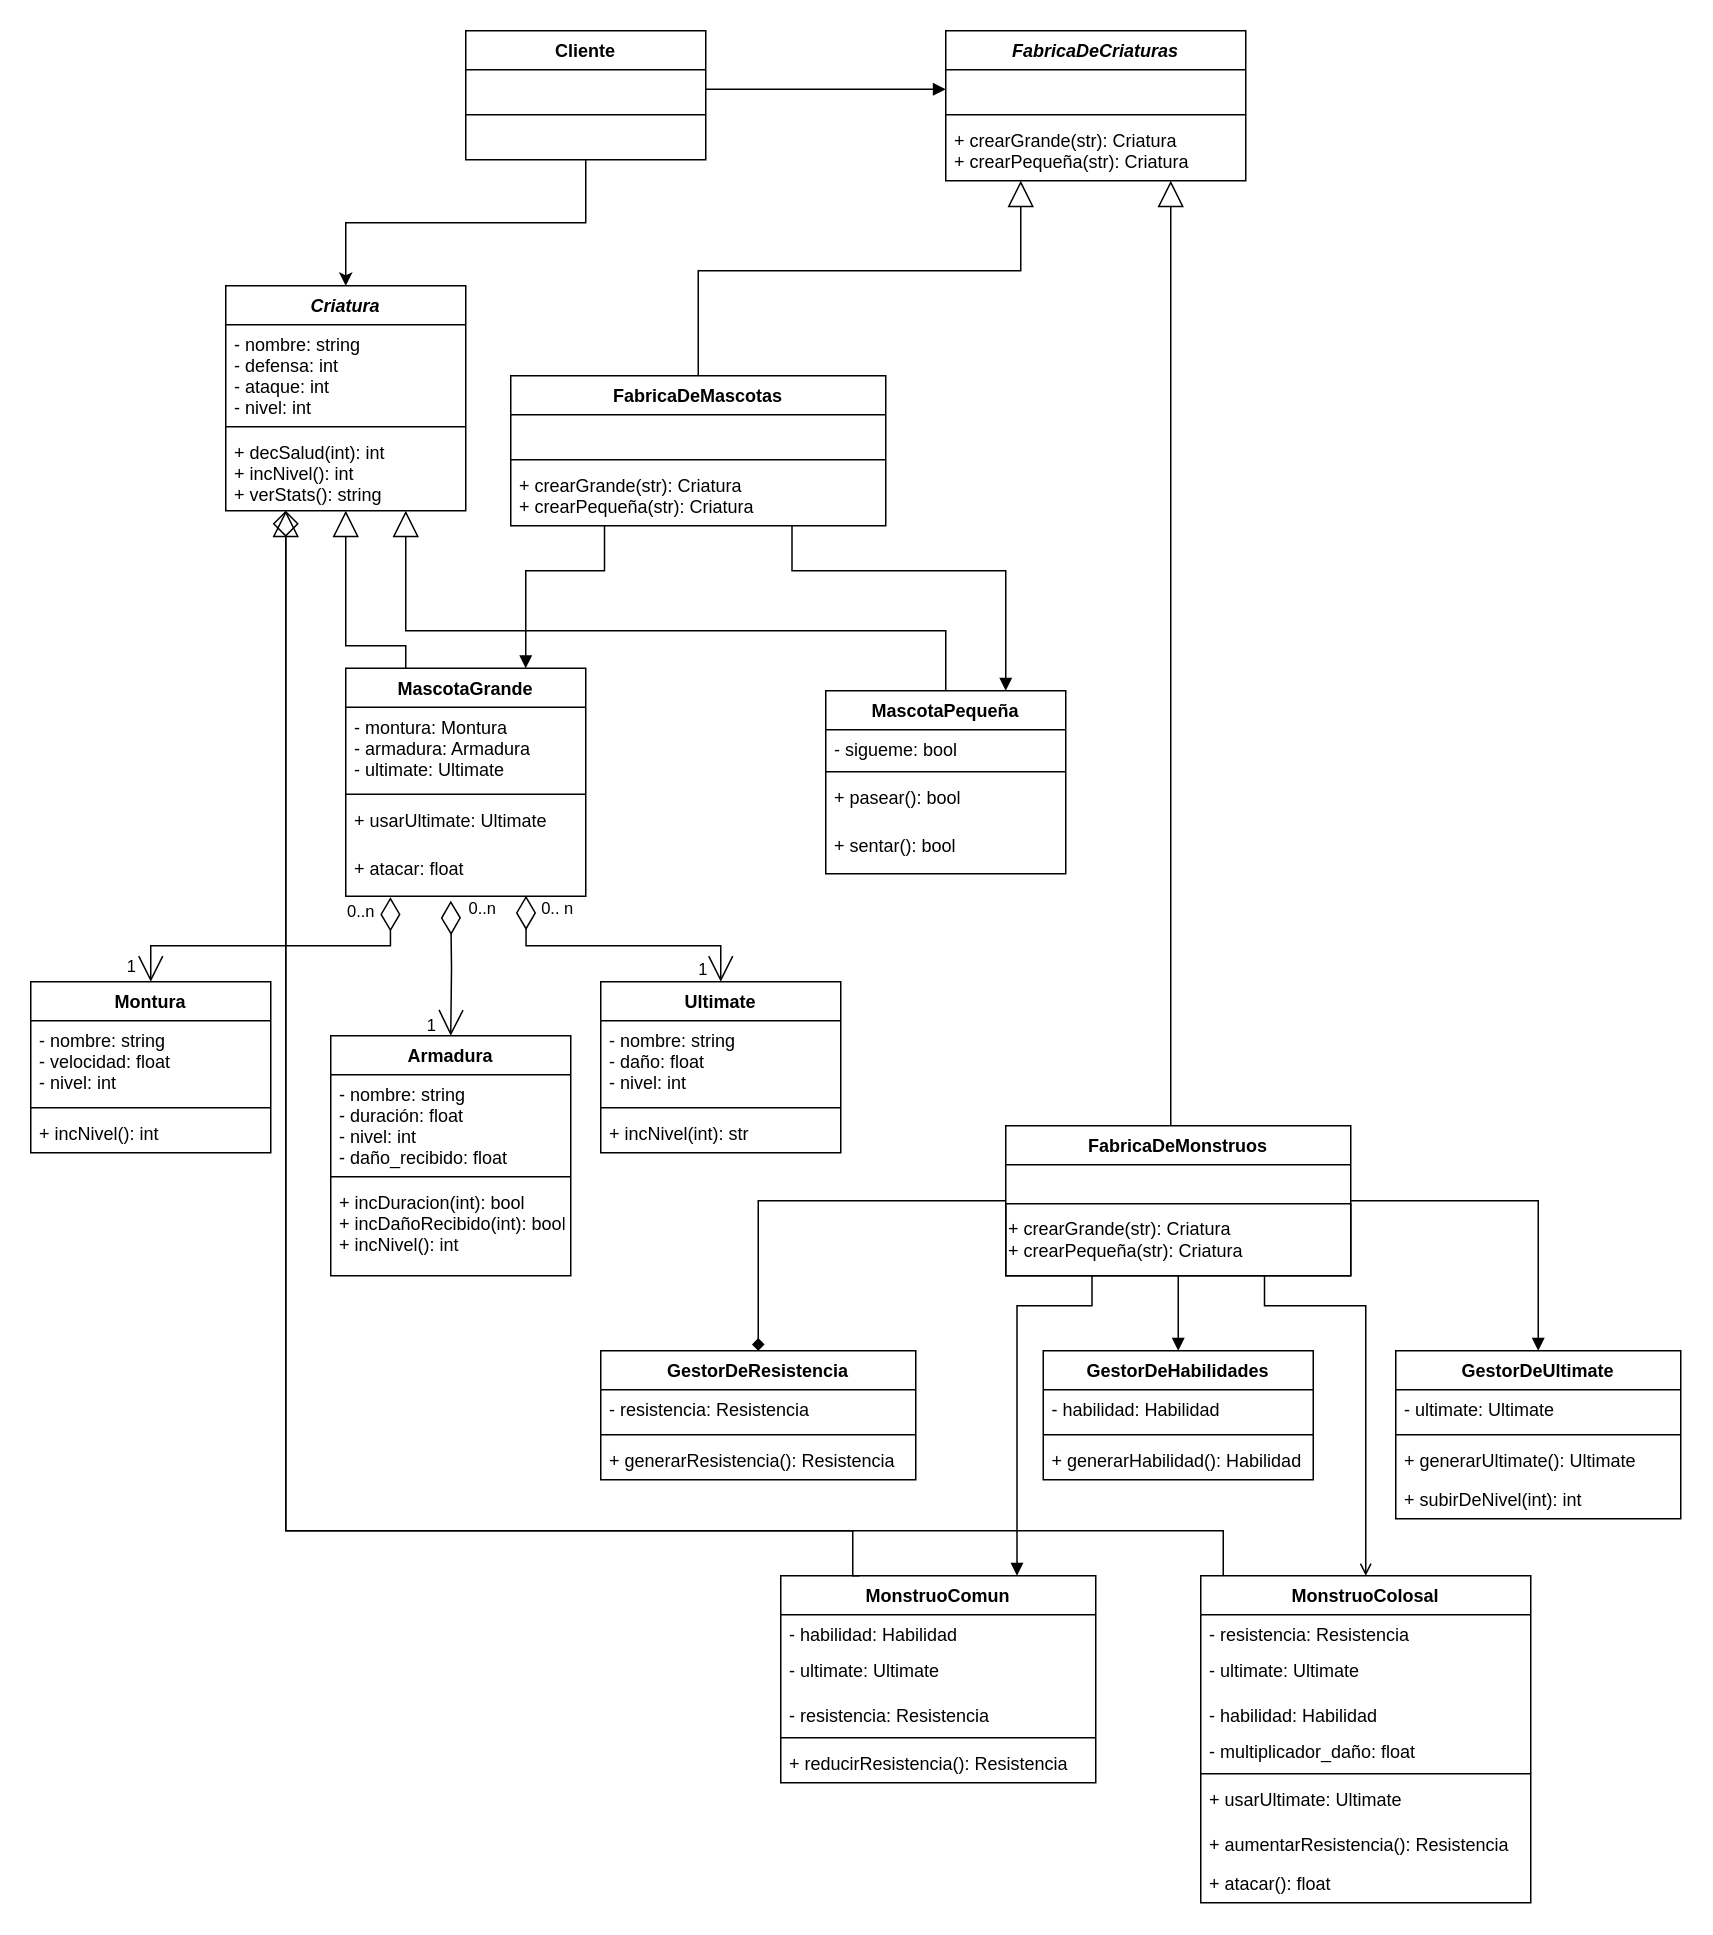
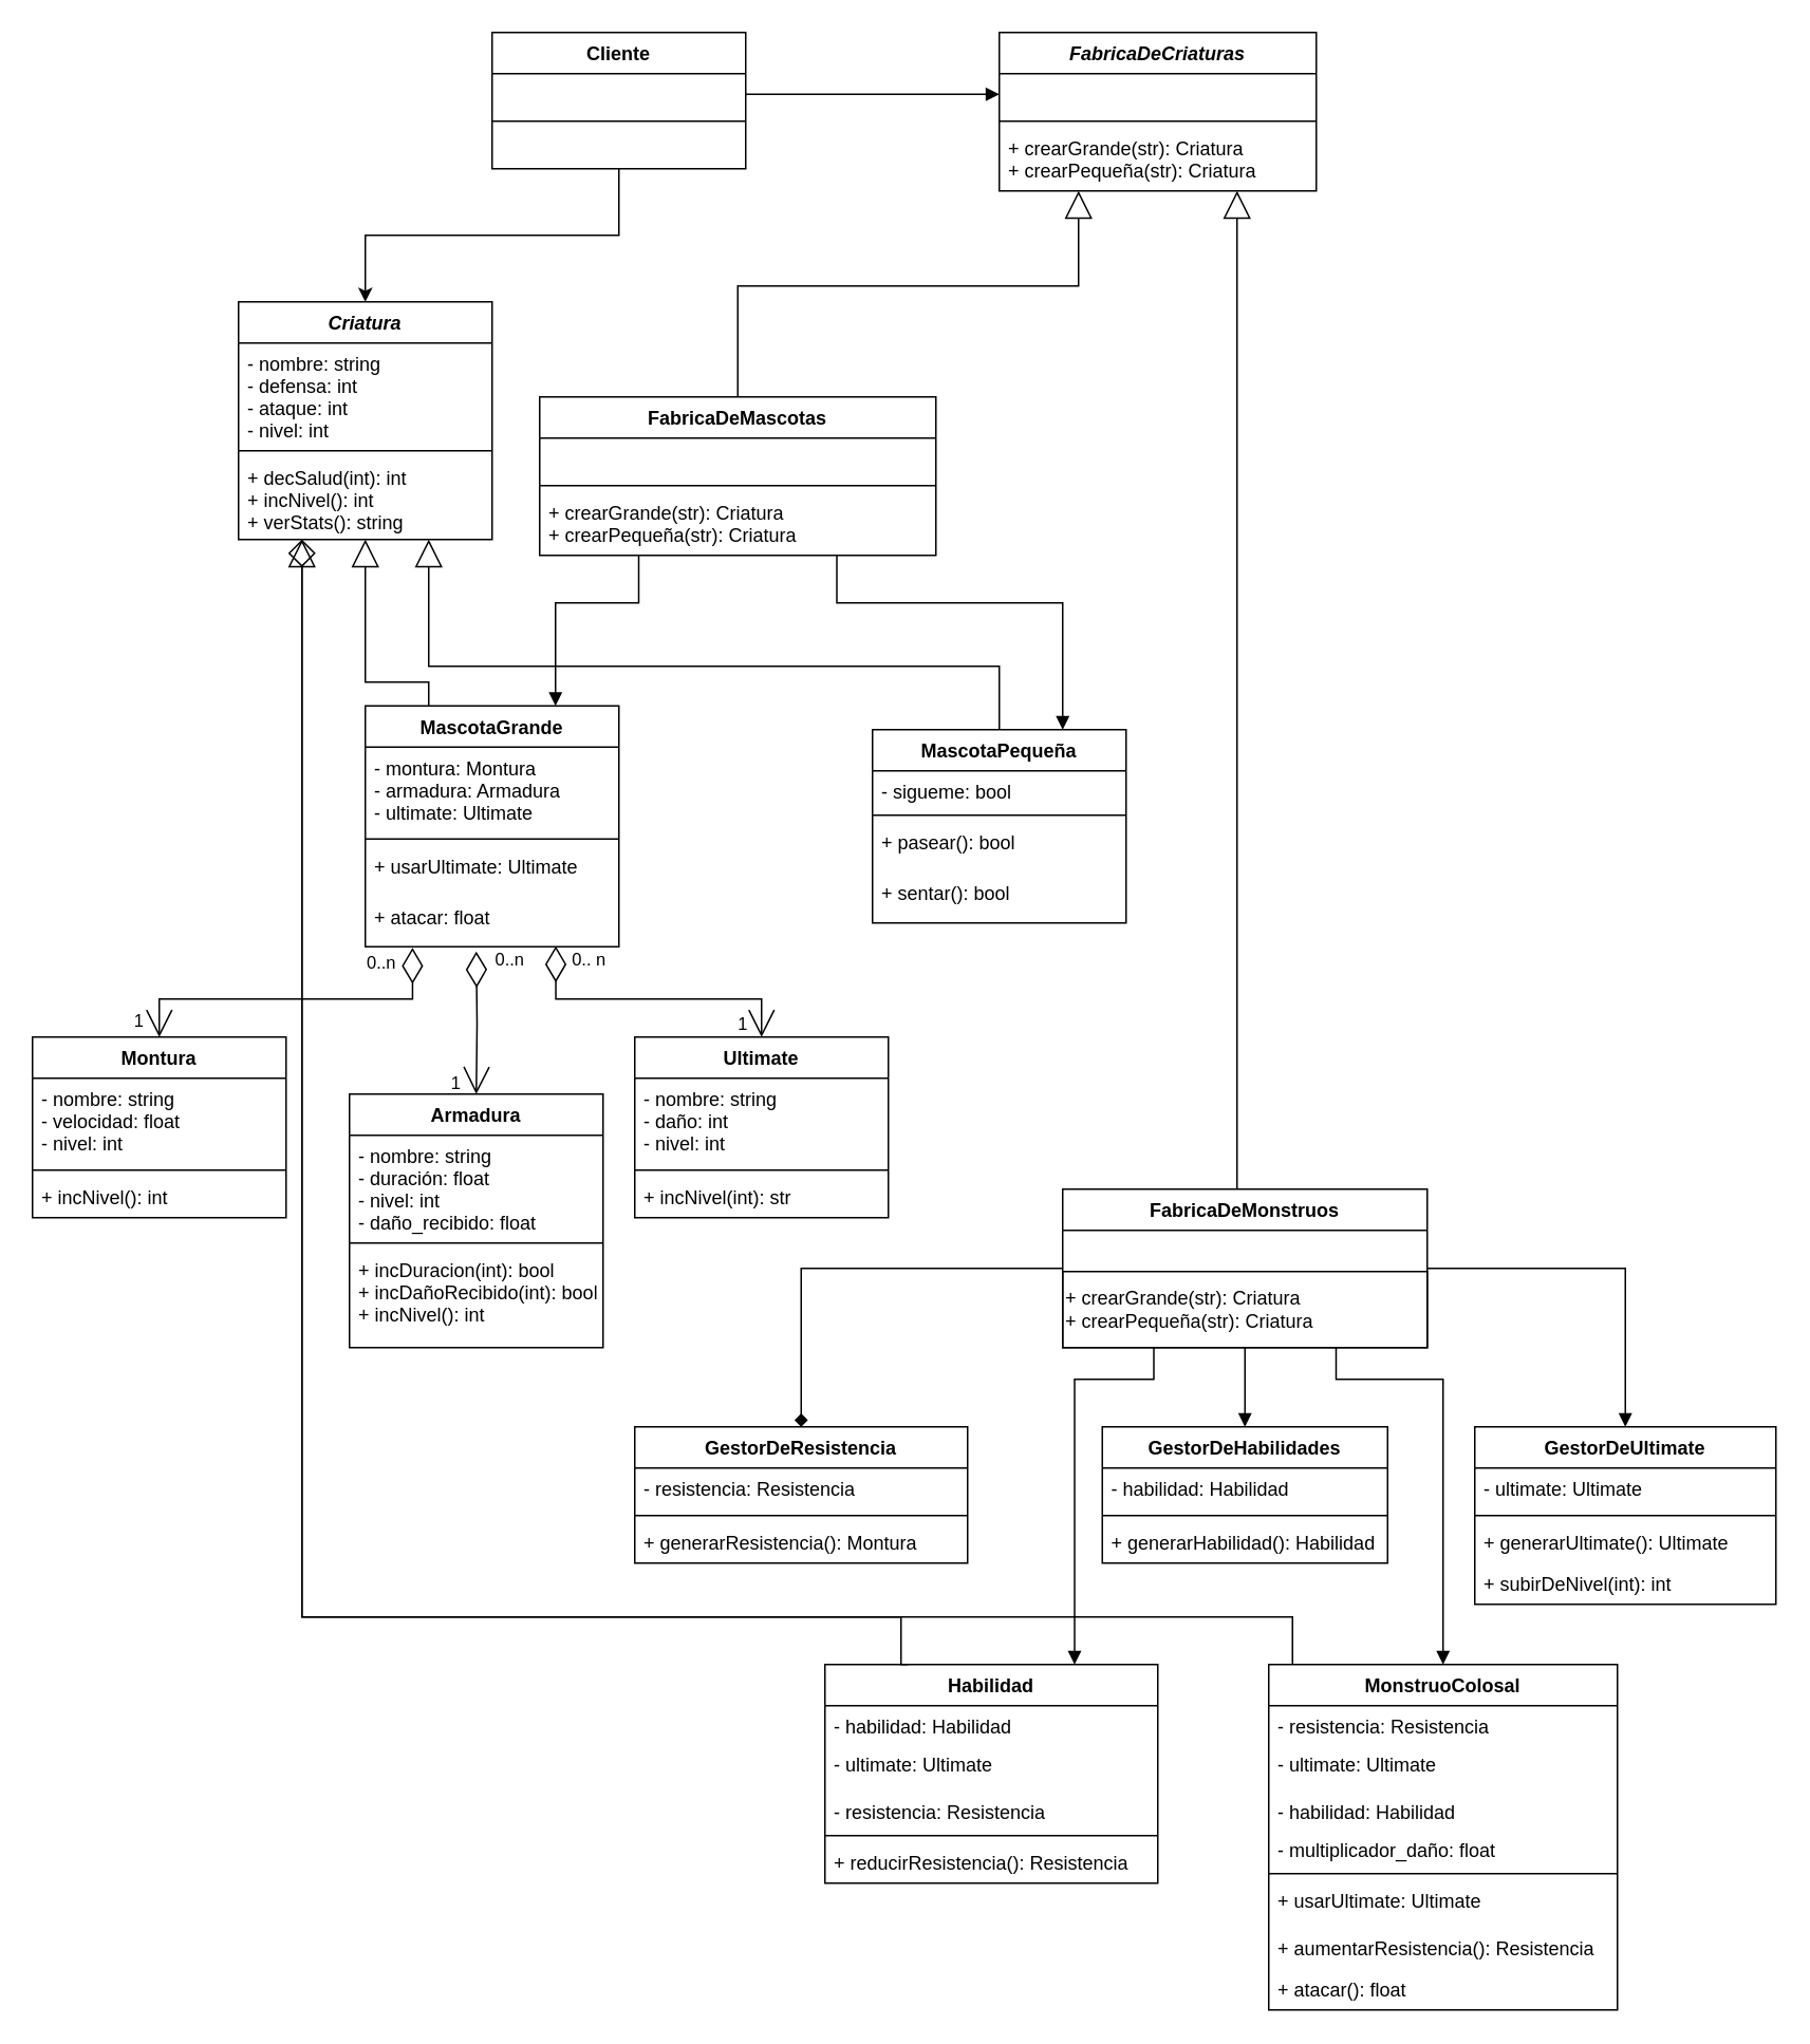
- <mxCell id="92" value="- nombre: string&#10;- daño: float&#10;- nivel: int" style="text;strokeColor=none;fillColor=none;align=left;verticalAlign=top;spacingLeft=4;spacingRight=4;overflow=hidden;rotatable=0;points=[[0,0.5],[1,0.5]];portConstraint=eastwest;" parent="91" vertex="1"><mxGeometry y="26" width="160" height="54" as="geometry" /></mxCell>
+ <mxCell id="92" value="- nombre: string&#10;- daño: int&#10;- nivel: int" style="text;strokeColor=none;fillColor=none;align=left;verticalAlign=top;spacingLeft=4;spacingRight=4;overflow=hidden;rotatable=0;points=[[0,0.5],[1,0.5]];portConstraint=eastwest;" parent="91" vertex="1"><mxGeometry y="26" width="160" height="54" as="geometry" /></mxCell>
- <mxCell id="24" value="+ generarResistencia(): Resistencia" style="text;strokeColor=none;fillColor=none;align=left;verticalAlign=top;spacingLeft=4;spacingRight=4;overflow=hidden;rotatable=0;points=[[0,0.5],[1,0.5]];portConstraint=eastwest;" parent="21" vertex="1"><mxGeometry y="60" width="210" height="26" as="geometry" /></mxCell>
+ <mxCell id="24" value="+ generarResistencia(): Montura" style="text;strokeColor=none;fillColor=none;align=left;verticalAlign=top;spacingLeft=4;spacingRight=4;overflow=hidden;rotatable=0;points=[[0,0.5],[1,0.5]];portConstraint=eastwest;" parent="21" vertex="1"><mxGeometry y="60" width="210" height="26" as="geometry" /></mxCell>
- <mxCell id="55" style="edgeStyle=orthogonalEdgeStyle;rounded=0;orthogonalLoop=1;jettySize=auto;html=1;exitX=0.75;exitY=1;exitDx=0;exitDy=0;entryX=0.5;entryY=0;entryDx=0;entryDy=0;endArrow=open;endFill=1;" parent="1" source="17" target="44" edge="1"><mxGeometry relative="1" as="geometry"><mxPoint x="740" y="966" as="sourcePoint" /><mxPoint x="580" y="1320" as="targetPoint" /><Array as="points"><mxPoint x="843" y="870" /><mxPoint x="910" y="870" /></Array></mxGeometry></mxCell>
+ <mxCell id="55" style="edgeStyle=orthogonalEdgeStyle;rounded=0;orthogonalLoop=1;jettySize=auto;html=1;exitX=0.75;exitY=1;exitDx=0;exitDy=0;entryX=0.5;entryY=0;entryDx=0;entryDy=0;endArrow=block;endFill=1;" parent="1" source="17" target="44" edge="1"><mxGeometry relative="1" as="geometry"><mxPoint x="740" y="966" as="sourcePoint" /><mxPoint x="580" y="1320" as="targetPoint" /><Array as="points"><mxPoint x="843" y="870" /><mxPoint x="910" y="870" /></Array></mxGeometry></mxCell>
- <mxCell id="37" value="MonstruoComun" style="swimlane;fontStyle=1;align=center;verticalAlign=top;childLayout=stackLayout;horizontal=1;startSize=26;horizontalStack=0;resizeParent=1;resizeParentMax=0;resizeLast=0;collapsible=1;marginBottom=0;" parent="1" vertex="1"><mxGeometry x="520" y="1050" width="210" height="138" as="geometry" /></mxCell>
+ <mxCell id="37" value="Habilidad" style="swimlane;fontStyle=1;align=center;verticalAlign=top;childLayout=stackLayout;horizontal=1;startSize=26;horizontalStack=0;resizeParent=1;resizeParentMax=0;resizeLast=0;collapsible=1;marginBottom=0;" parent="1" vertex="1"><mxGeometry x="520" y="1050" width="210" height="138" as="geometry" /></mxCell>
